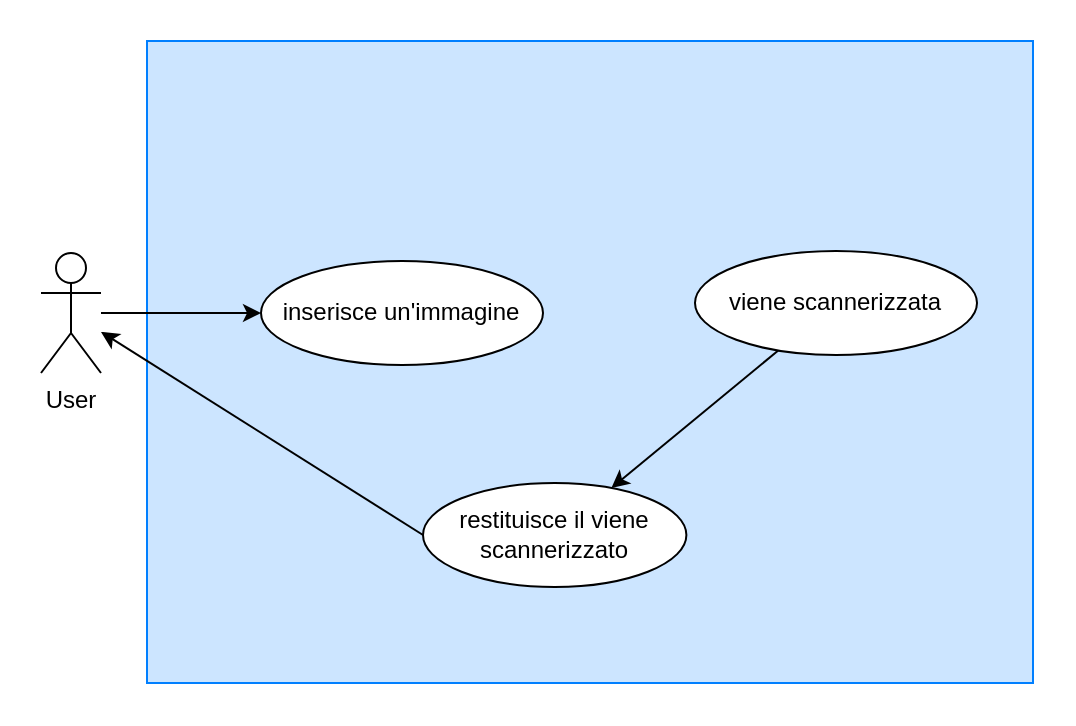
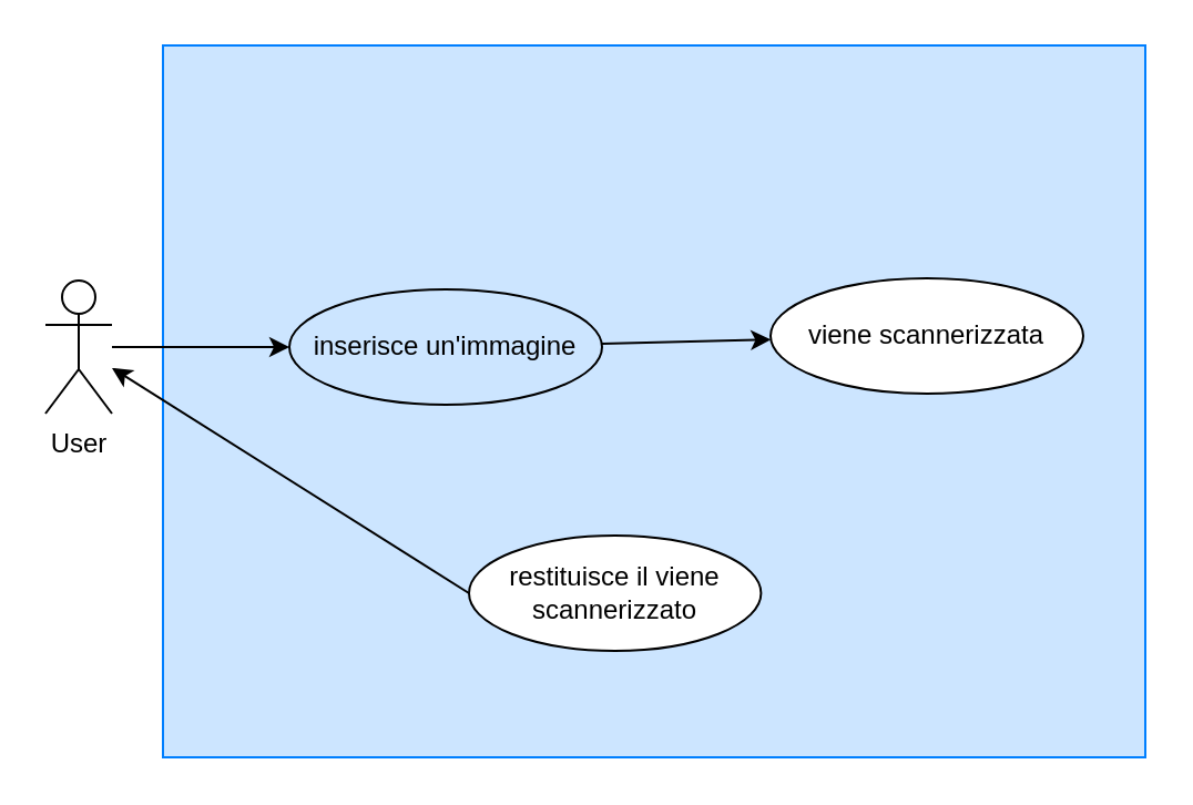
+ <mxCell id="7" value="" style="edgeStyle=none;rounded=0;orthogonalLoop=1;jettySize=auto;html=1;" edge="1" parent="1" source="8" target="10"><mxGeometry relative="1" as="geometry" /></mxCell>
- <mxCell id="8" value="inserisce un'immagine" style="ellipse;whiteSpace=wrap;html=1;" vertex="1" parent="1"><mxGeometry x="130" y="130" width="141" height="52" as="geometry" /></mxCell>
+ <mxCell id="8" value="inserisce un'immagine" style="ellipse;whiteSpace=wrap;html=1;fillColor=#cce5ff;" vertex="1" parent="1"><mxGeometry x="130" y="130" width="141" height="52" as="geometry" /></mxCell>
- <mxCell id="9" value="" style="edgeStyle=none;rounded=0;orthogonalLoop=1;jettySize=auto;html=1;" edge="1" parent="1" source="10" target="12"><mxGeometry x="518" y="167" as="geometry" /></mxCell>
